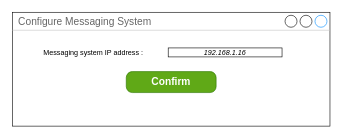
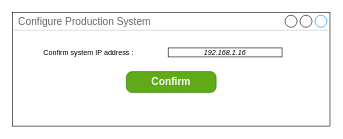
- <mxCell id="2" value="Configure Messaging System" style="strokeWidth=1;shadow=0;dashed=0;align=center;html=1;shape=mxgraph.mockup.containers.window;align=left;verticalAlign=top;spacingLeft=8;strokeColor2=#008cff;strokeColor3=#c4c4c4;fontColor=#666666;mainText=;fontSize=17;labelBackgroundColor=none;whiteSpace=wrap;" parent="1" vertex="1"><mxGeometry x="20" y="20" width="530" height="190" as="geometry" /></mxCell>
+ <mxCell id="2" value="Configure Production System" style="strokeWidth=1;shadow=0;dashed=0;align=center;html=1;shape=mxgraph.mockup.containers.window;align=left;verticalAlign=top;spacingLeft=8;strokeColor2=#008cff;strokeColor3=#c4c4c4;fontColor=#666666;mainText=;fontSize=17;labelBackgroundColor=none;whiteSpace=wrap;" parent="1" vertex="1"><mxGeometry x="20" y="20" width="530" height="190" as="geometry" /></mxCell>
- <mxCell id="4" value="Messaging system IP address :" style="text;html=1;strokeColor=none;fillColor=none;align=left;verticalAlign=middle;whiteSpace=wrap;rounded=0;" parent="1" vertex="1"><mxGeometry x="70" y="72" width="210" height="30" as="geometry" /></mxCell>
+ <mxCell id="4" value="Confirm system IP address :" style="text;html=1;strokeColor=none;fillColor=none;align=left;verticalAlign=middle;whiteSpace=wrap;rounded=0;" parent="1" vertex="1"><mxGeometry x="70" y="72" width="210" height="30" as="geometry" /></mxCell>
